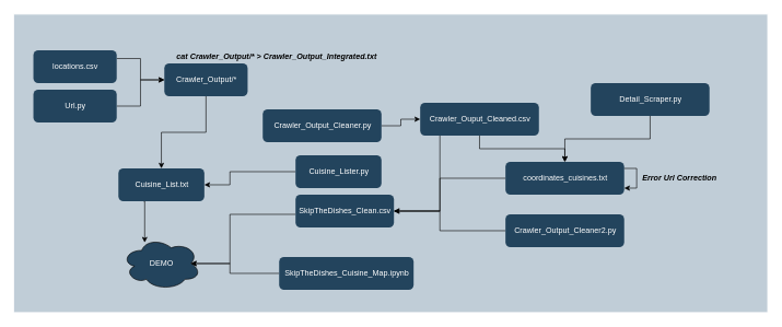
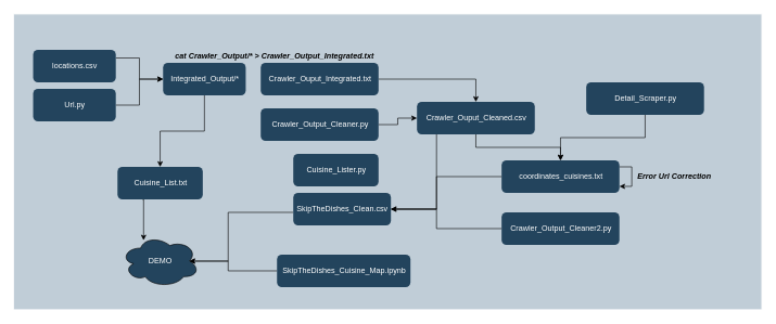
- <mxCell id="8" value="&lt;font color=&quot;#ffffff&quot;&gt;Crawler_Output/*&lt;br&gt;&lt;/font&gt;" style="rounded=1;fillColor=#23445D;strokeColor=none;strokeWidth=2;fontFamily=Helvetica;html=1;gradientColor=none;" parent="1" vertex="1"><mxGeometry x="250" y="96" width="127" height="50" as="geometry" /></mxCell>
+ <mxCell id="8" value="&lt;font color=&quot;#ffffff&quot;&gt;Integrated_Output/*&lt;br&gt;&lt;/font&gt;" style="rounded=1;fillColor=#23445D;strokeColor=none;strokeWidth=2;fontFamily=Helvetica;html=1;gradientColor=none;" parent="1" vertex="1"><mxGeometry x="250" y="96" width="127" height="50" as="geometry" /></mxCell>
+ <mxCell id="10" value="&lt;font color=&quot;#ffffff&quot;&gt;Crawler_Ouput_Integrated.txt&lt;br&gt;&lt;/font&gt;" style="rounded=1;fillColor=#23445D;strokeColor=none;strokeWidth=2;fontFamily=Helvetica;html=1;gradientColor=none;" parent="1" vertex="1"><mxGeometry x="400" y="96" width="181" height="50" as="geometry" /></mxCell>
+ <mxCell id="9" value="" style="edgeStyle=orthogonalEdgeStyle;rounded=0;orthogonalLoop=1;jettySize=auto;html=1;" parent="1" source="10" target="13" edge="1"><mxGeometry relative="1" as="geometry" /></mxCell>
- <mxCell id="25" value="" style="edgeStyle=orthogonalEdgeStyle;rounded=0;orthogonalLoop=1;jettySize=auto;html=1;" parent="1" source="26" target="28" edge="1"><mxGeometry relative="1" as="geometry"><Array as="points"><mxPoint x="350" y="261" /><mxPoint x="350" y="281" /></Array></mxGeometry></mxCell>
